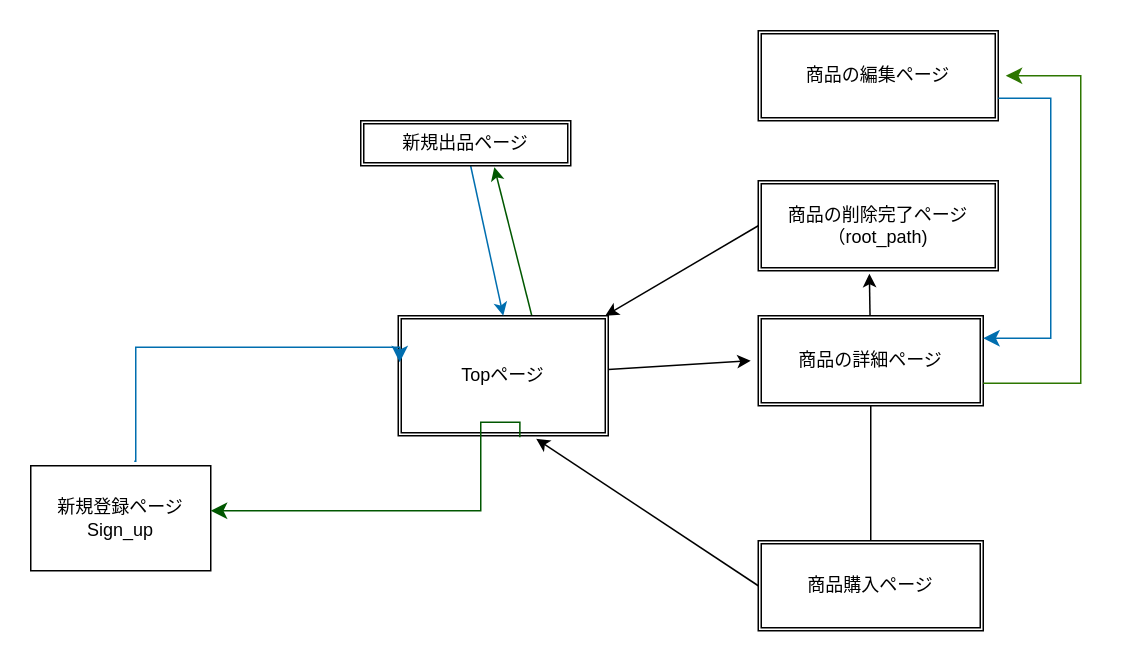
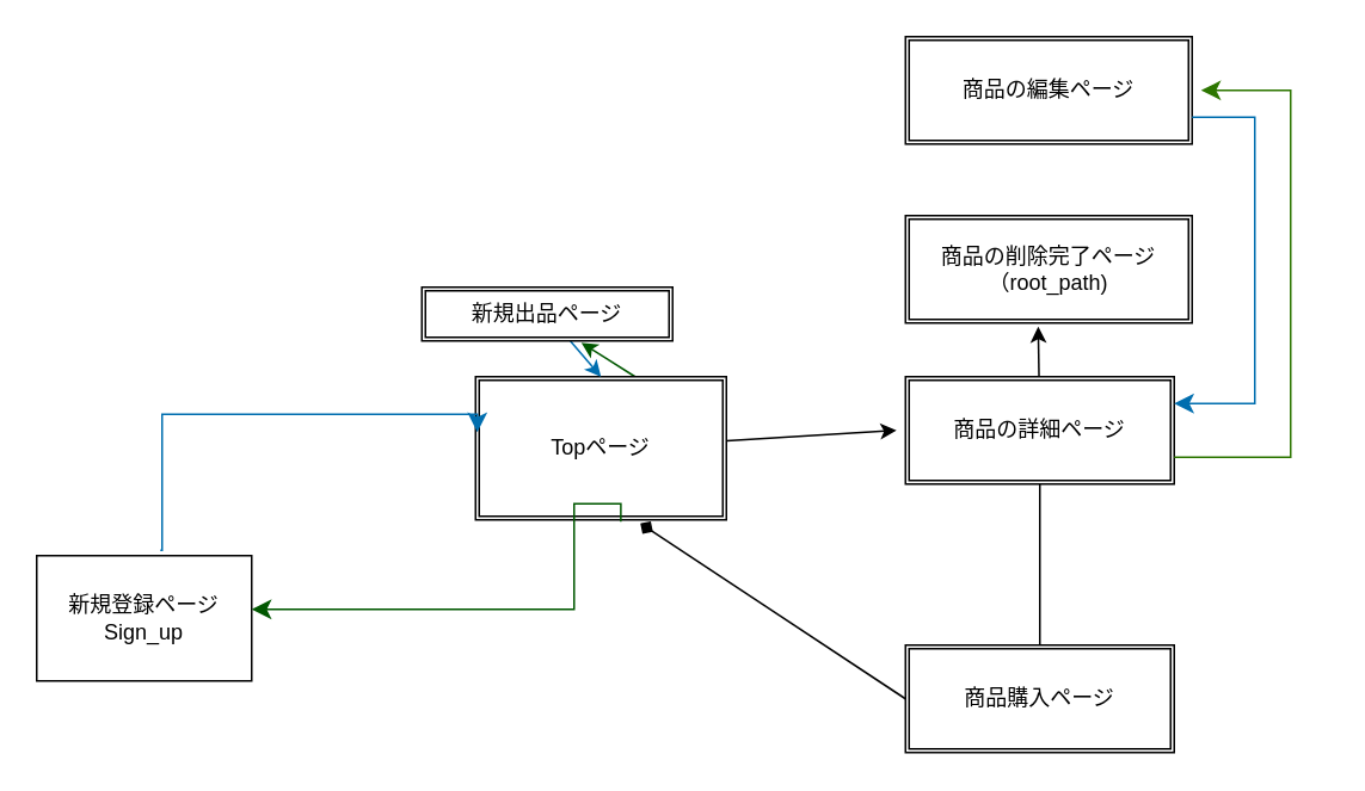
- <mxCell id="12" value="新規出品ページ" style="shape=ext;double=1;rounded=0;whiteSpace=wrap;html=1;" parent="1" vertex="1"><mxGeometry x="240" y="80" width="140" height="30" as="geometry" /></mxCell>
+ <mxCell id="12" value="新規出品ページ" style="shape=ext;double=1;rounded=0;whiteSpace=wrap;html=1;" parent="1" vertex="1"><mxGeometry x="235" y="160" width="140" height="30" as="geometry" /></mxCell>
- <mxCell id="7" style="edgeStyle=none;html=1;exitX=0;exitY=0.5;exitDx=0;exitDy=0;" parent="1" source="8" target="5" edge="1"><mxGeometry relative="1" as="geometry" /></mxCell>
- <mxCell id="18" value="" style="endArrow=classic;html=1;entryX=0.657;entryY=1.025;entryDx=0;entryDy=0;entryPerimeter=0;exitX=0;exitY=0.5;exitDx=0;exitDy=0;" parent="1" source="16" target="5" edge="1"><mxGeometry width="50" height="50" relative="1" as="geometry"><mxPoint x="420" y="530" as="sourcePoint" /><mxPoint x="470" y="480" as="targetPoint" /></mxGeometry></mxCell>
+ <mxCell id="18" value="" style="endArrow=diamond;html=1;entryX=0.657;entryY=1.025;entryDx=0;entryDy=0;entryPerimeter=0;exitX=0;exitY=0.5;exitDx=0;exitDy=0;" parent="1" source="16" target="5" edge="1"><mxGeometry width="50" height="50" relative="1" as="geometry"><mxPoint x="420" y="530" as="sourcePoint" /><mxPoint x="470" y="480" as="targetPoint" /></mxGeometry></mxCell>
